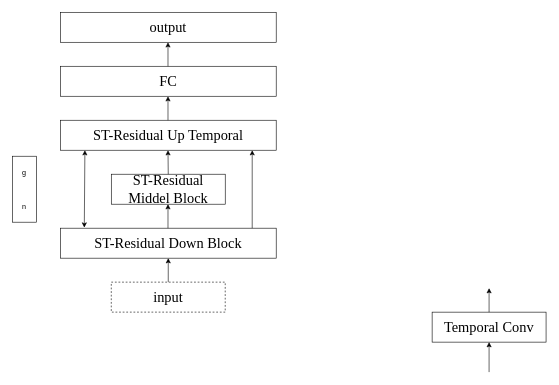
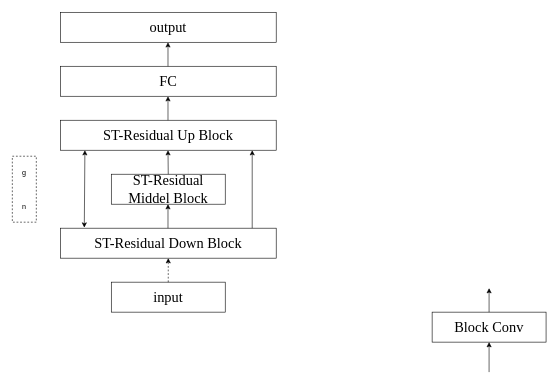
- <mxCell id="9" value="&lt;font face=&quot;Times New Roman&quot;&gt;&lt;span style=&quot;font-size: 24px;&quot;&gt;ST-Residual Up Temporal&lt;/span&gt;&lt;/font&gt;" style="rounded=0;whiteSpace=wrap;html=1;labelBackgroundColor=none;" vertex="1" parent="1"><mxGeometry x="100" y="200" width="360" height="50" as="geometry" /></mxCell>
+ <mxCell id="9" value="&lt;font face=&quot;Times New Roman&quot;&gt;&lt;span style=&quot;font-size: 24px;&quot;&gt;ST-Residual Up Block&lt;/span&gt;&lt;/font&gt;" style="rounded=0;whiteSpace=wrap;html=1;labelBackgroundColor=none;" vertex="1" parent="1"><mxGeometry x="100" y="200" width="360" height="50" as="geometry" /></mxCell>
- <mxCell id="16" value="g&lt;br&gt;&lt;br&gt;&lt;br&gt;&lt;br&gt;n" style="rounded=0;whiteSpace=wrap;html=1;labelBackgroundColor=none;" vertex="1" parent="1"><mxGeometry x="20" y="260" width="40" height="110" as="geometry" /></mxCell>
+ <mxCell id="16" value="g&lt;br&gt;&lt;br&gt;&lt;br&gt;&lt;br&gt;n" style="rounded=0;whiteSpace=wrap;html=1;labelBackgroundColor=none;dashed=1;" vertex="1" parent="1"><mxGeometry x="20" y="260" width="40" height="110" as="geometry" /></mxCell>
- <mxCell id="3" value="" style="endArrow=classic;html=1;rounded=0;exitX=0.5;exitY=0;exitDx=0;exitDy=0;entryX=0.5;entryY=1;entryDx=0;entryDy=0;labelBackgroundColor=none;fontColor=default;" edge="1" parent="1" source="2" target="5"><mxGeometry width="50" height="50" relative="1" as="geometry"><mxPoint x="370" y="570" as="sourcePoint" /><mxPoint x="265" y="430" as="targetPoint" /><Array as="points" /></mxGeometry></mxCell>
+ <mxCell id="3" value="" style="endArrow=classic;html=1;rounded=0;exitX=0.5;exitY=0;exitDx=0;exitDy=0;entryX=0.5;entryY=1;entryDx=0;entryDy=0;labelBackgroundColor=none;fontColor=default;dashed=1;" edge="1" parent="1" source="2" target="5"><mxGeometry width="50" height="50" relative="1" as="geometry"><mxPoint x="370" y="570" as="sourcePoint" /><mxPoint x="265" y="430" as="targetPoint" /><Array as="points" /></mxGeometry></mxCell>
- <mxCell id="2" value="&lt;font face=&quot;Times New Roman&quot; style=&quot;font-size: 24px;&quot;&gt;input&lt;/font&gt;" style="rounded=0;whiteSpace=wrap;html=1;labelBackgroundColor=none;dashed=1;" vertex="1" parent="1"><mxGeometry x="185" y="470" width="190" height="50" as="geometry" /></mxCell>
+ <mxCell id="2" value="&lt;font face=&quot;Times New Roman&quot; style=&quot;font-size: 24px;&quot;&gt;input&lt;/font&gt;" style="rounded=0;whiteSpace=wrap;html=1;labelBackgroundColor=none;" vertex="1" parent="1"><mxGeometry x="185" y="470" width="190" height="50" as="geometry" /></mxCell>
- <mxCell id="18" value="&lt;font face=&quot;Times New Roman&quot;&gt;&lt;span style=&quot;font-size: 24px;&quot;&gt;Temporal Conv&lt;/span&gt;&lt;/font&gt;" style="rounded=0;whiteSpace=wrap;html=1;labelBackgroundColor=none;" vertex="1" parent="1"><mxGeometry x="720" y="520" width="190" height="50" as="geometry" /></mxCell>
+ <mxCell id="18" value="&lt;font face=&quot;Times New Roman&quot;&gt;&lt;span style=&quot;font-size: 24px;&quot;&gt;Block Conv&lt;/span&gt;&lt;/font&gt;" style="rounded=0;whiteSpace=wrap;html=1;labelBackgroundColor=none;" vertex="1" parent="1"><mxGeometry x="720" y="520" width="190" height="50" as="geometry" /></mxCell>
